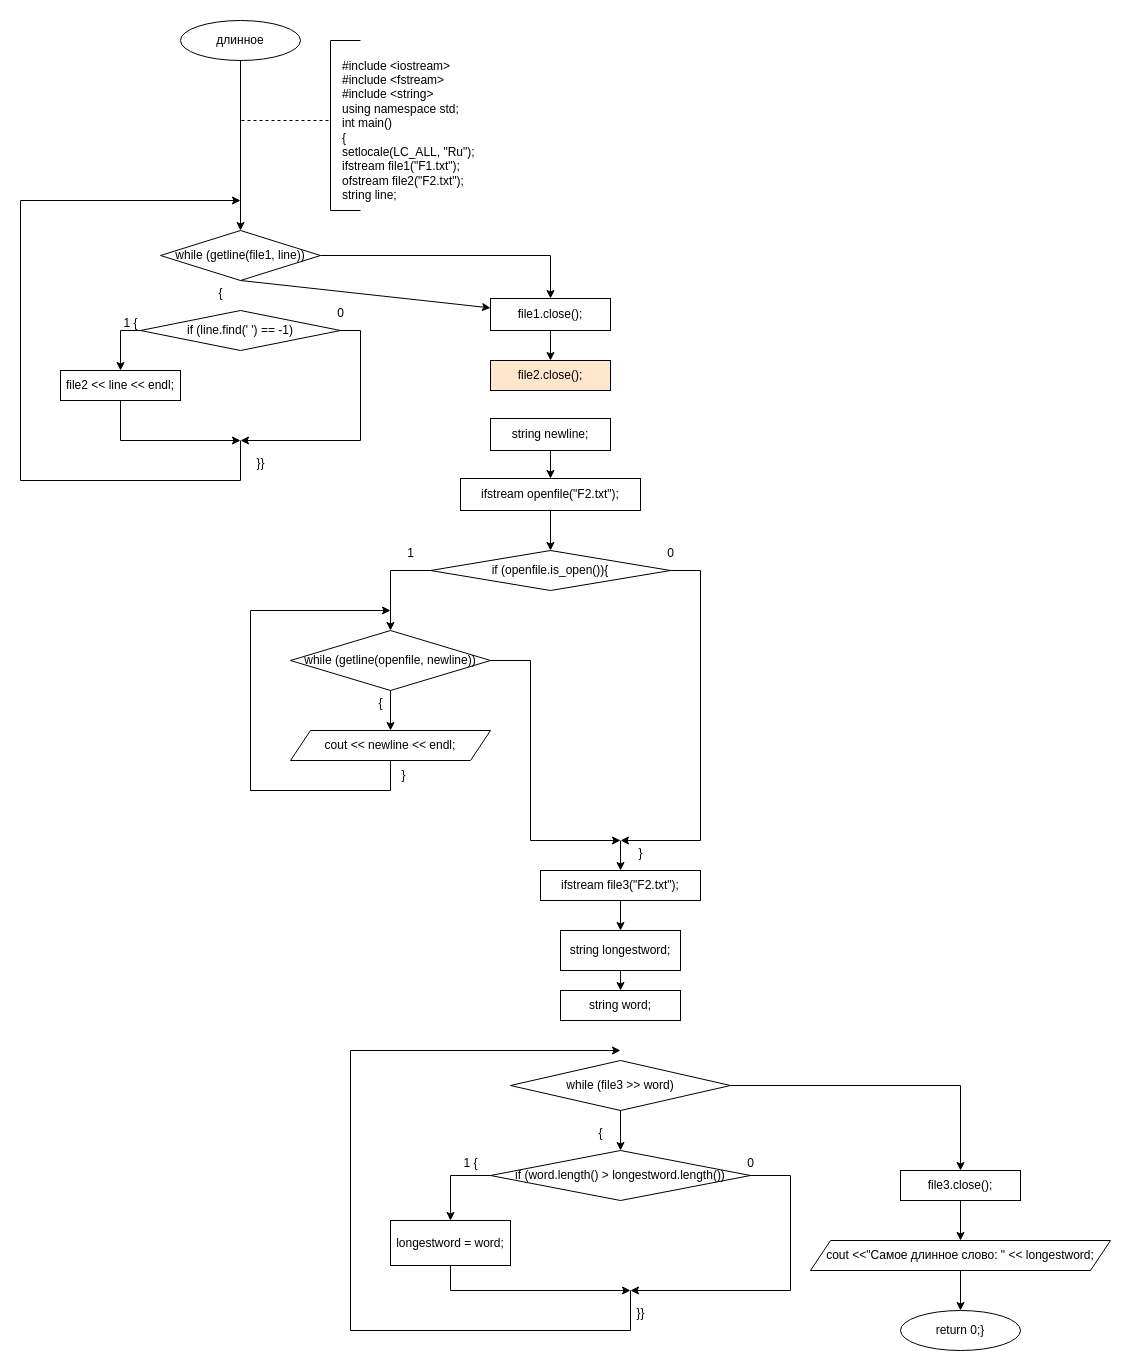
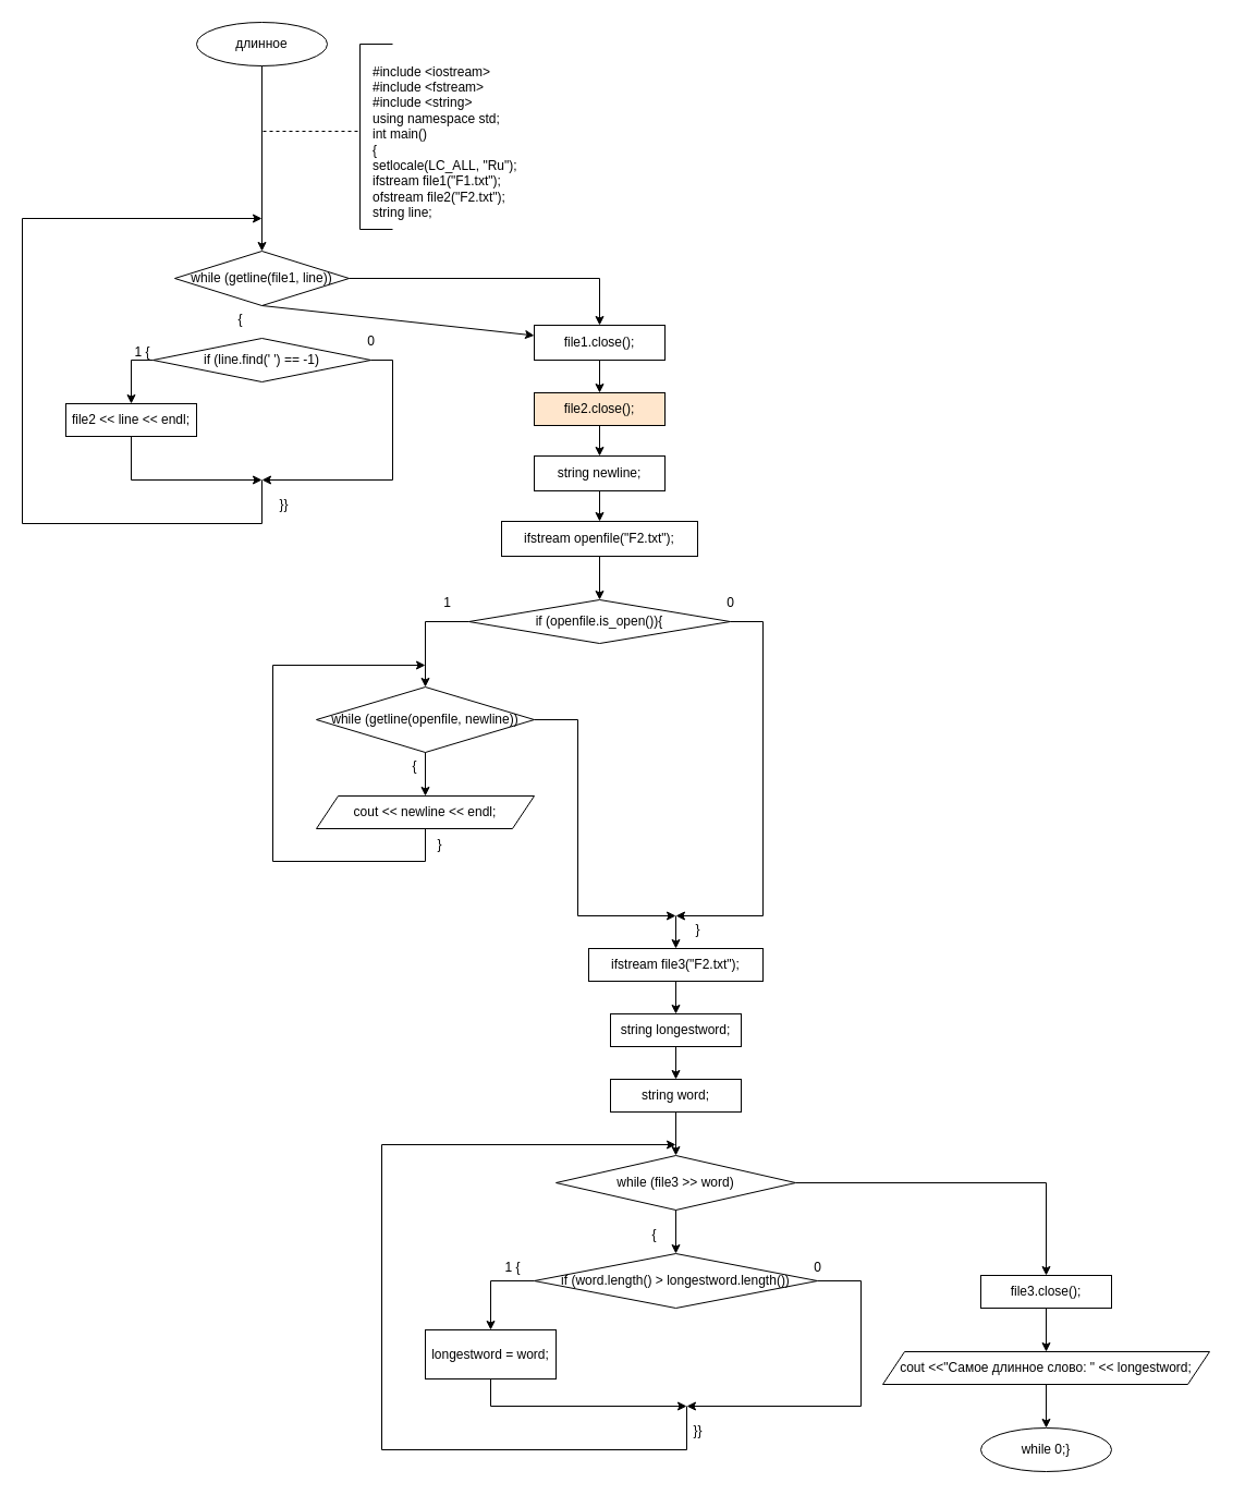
+ <mxCell id="33" value="" style="endArrow=classic;html=1;rounded=0;exitX=0.5;exitY=1;exitDx=0;exitDy=0;" edge="1" parent="1" source="32" target="34"><mxGeometry width="50" height="50" relative="1" as="geometry"><mxPoint x="220" y="380" as="sourcePoint" /><mxPoint x="550" y="420" as="targetPoint" /></mxGeometry></mxCell>
- <mxCell id="57" value="string longestword;" style="rounded=0;whiteSpace=wrap;html=1;" vertex="1" parent="1"><mxGeometry x="560" y="930" width="120" height="40" as="geometry" /></mxCell>
+ <mxCell id="57" value="string longestword;" style="rounded=0;whiteSpace=wrap;html=1;" vertex="1" parent="1"><mxGeometry x="560" y="930" width="120" height="30" as="geometry" /></mxCell>
+ <mxCell id="60" value="" style="endArrow=classic;html=1;rounded=0;exitX=0.5;exitY=1;exitDx=0;exitDy=0;" edge="1" parent="1" source="58" target="61"><mxGeometry width="50" height="50" relative="1" as="geometry"><mxPoint x="220" y="980" as="sourcePoint" /><mxPoint x="620" y="1060" as="targetPoint" /></mxGeometry></mxCell>
- <mxCell id="82" value="return 0;}" style="ellipse;whiteSpace=wrap;html=1;" vertex="1" parent="1"><mxGeometry x="900" y="1310" width="120" height="40" as="geometry" /></mxCell>
+ <mxCell id="82" value="while 0;}" style="ellipse;whiteSpace=wrap;html=1;" vertex="1" parent="1"><mxGeometry x="900" y="1310" width="120" height="40" as="geometry" /></mxCell>
